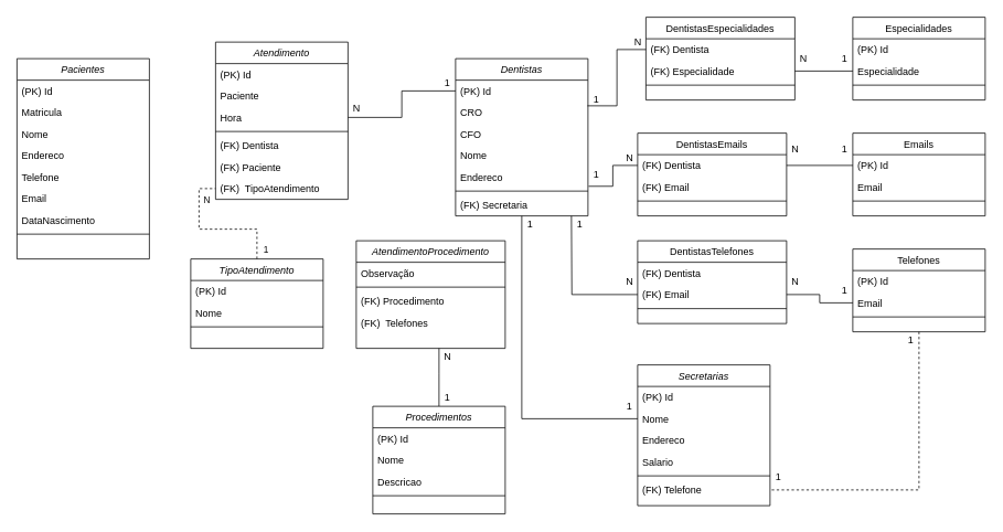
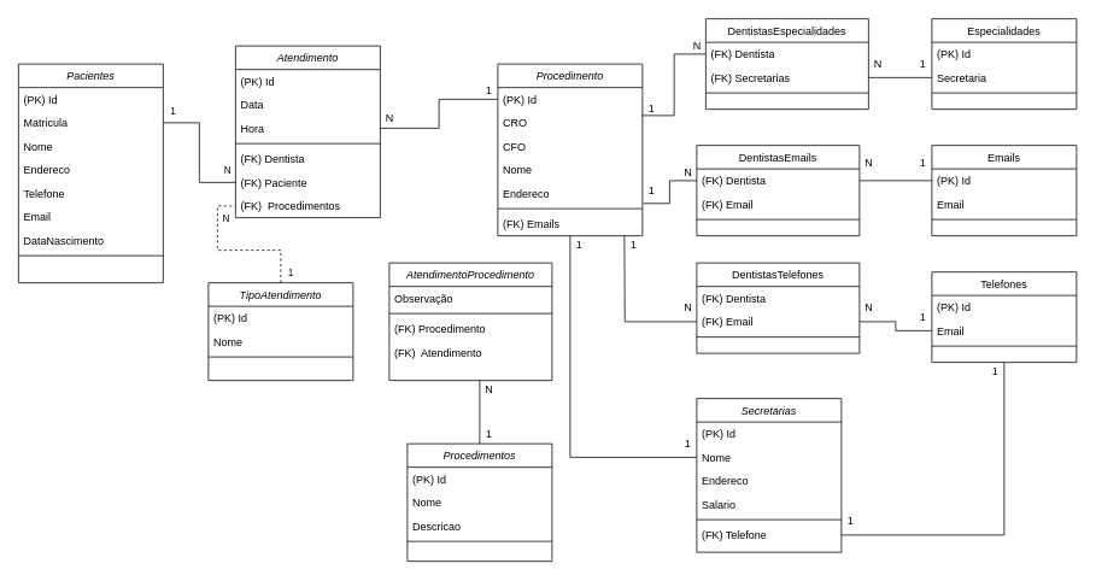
- <mxCell id="2" value="Dentistas" style="swimlane;fontStyle=2;align=center;verticalAlign=top;childLayout=stackLayout;horizontal=1;startSize=26;horizontalStack=0;resizeParent=1;resizeLast=0;collapsible=1;marginBottom=0;rounded=0;shadow=0;strokeWidth=1;" parent="1" vertex="1"><mxGeometry x="550" y="70" width="160" height="190" as="geometry"><mxRectangle x="230" y="140" width="160" height="26" as="alternateBounds" /></mxGeometry></mxCell>
+ <mxCell id="2" value="Procedimento" style="swimlane;fontStyle=2;align=center;verticalAlign=top;childLayout=stackLayout;horizontal=1;startSize=26;horizontalStack=0;resizeParent=1;resizeLast=0;collapsible=1;marginBottom=0;rounded=0;shadow=0;strokeWidth=1;" parent="1" vertex="1"><mxGeometry x="550" y="70" width="160" height="190" as="geometry"><mxRectangle x="230" y="140" width="160" height="26" as="alternateBounds" /></mxGeometry></mxCell>
- <mxCell id="16" value="(FK) Especialidade" style="text;align=left;verticalAlign=top;spacingLeft=4;spacingRight=4;overflow=hidden;rotatable=0;points=[[0,0.5],[1,0.5]];portConstraint=eastwest;rounded=0;shadow=0;html=0;" vertex="1" parent="14"><mxGeometry y="52" width="180" height="26" as="geometry" /></mxCell>
+ <mxCell id="16" value="(FK) Secretarias" style="text;align=left;verticalAlign=top;spacingLeft=4;spacingRight=4;overflow=hidden;rotatable=0;points=[[0,0.5],[1,0.5]];portConstraint=eastwest;rounded=0;shadow=0;html=0;" vertex="1" parent="14"><mxGeometry y="52" width="180" height="26" as="geometry" /></mxCell>
- <mxCell id="12" value="Especialidade" style="text;align=left;verticalAlign=top;spacingLeft=4;spacingRight=4;overflow=hidden;rotatable=0;points=[[0,0.5],[1,0.5]];portConstraint=eastwest;rounded=0;shadow=0;html=0;" parent="10" vertex="1"><mxGeometry y="52" width="160" height="26" as="geometry" /></mxCell>
+ <mxCell id="12" value="Secretaria" style="text;align=left;verticalAlign=top;spacingLeft=4;spacingRight=4;overflow=hidden;rotatable=0;points=[[0,0.5],[1,0.5]];portConstraint=eastwest;rounded=0;shadow=0;html=0;" parent="10" vertex="1"><mxGeometry y="52" width="160" height="26" as="geometry" /></mxCell>
- <mxCell id="65" value="Paciente" style="text;align=left;verticalAlign=top;spacingLeft=4;spacingRight=4;overflow=hidden;rotatable=0;points=[[0,0.5],[1,0.5]];portConstraint=eastwest;rounded=0;shadow=0;html=0;" vertex="1" parent="63"><mxGeometry y="52" width="160" height="26" as="geometry" /></mxCell>
+ <mxCell id="65" value="Data" style="text;align=left;verticalAlign=top;spacingLeft=4;spacingRight=4;overflow=hidden;rotatable=0;points=[[0,0.5],[1,0.5]];portConstraint=eastwest;rounded=0;shadow=0;html=0;" vertex="1" parent="63"><mxGeometry y="52" width="160" height="26" as="geometry" /></mxCell>
+ <mxCell id="72" style="edgeStyle=orthogonalEdgeStyle;rounded=0;orthogonalLoop=1;jettySize=auto;html=1;entryX=0;entryY=0.5;entryDx=0;entryDy=0;endArrow=none;endFill=0;" edge="1" parent="1" source="51" target="69"><mxGeometry relative="1" as="geometry" /></mxCell>
+ <mxCell id="73" value="1" style="edgeLabel;html=1;align=center;verticalAlign=middle;resizable=0;points=[];" vertex="1" connectable="0" parent="72"><mxGeometry x="-0.225" relative="1" as="geometry"><mxPoint x="-30" y="-31" as="offset" /></mxGeometry></mxCell>
+ <mxCell id="74" value="N" style="edgeLabel;html=1;align=center;verticalAlign=middle;resizable=0;points=[];" vertex="1" connectable="0" parent="72"><mxGeometry x="0.254" relative="1" as="geometry"><mxPoint x="30" as="offset" /></mxGeometry></mxCell>
- <mxCell id="70" value="(FK)  TipoAtendimento" style="text;align=left;verticalAlign=top;spacingLeft=4;spacingRight=4;overflow=hidden;rotatable=0;points=[[0,0.5],[1,0.5]];portConstraint=eastwest;rounded=0;shadow=0;html=0;" vertex="1" parent="63"><mxGeometry y="164" width="160" height="26" as="geometry" /></mxCell>
+ <mxCell id="70" value="(FK)  Procedimentos" style="text;align=left;verticalAlign=top;spacingLeft=4;spacingRight=4;overflow=hidden;rotatable=0;points=[[0,0.5],[1,0.5]];portConstraint=eastwest;rounded=0;shadow=0;html=0;" vertex="1" parent="63"><mxGeometry y="164" width="160" height="26" as="geometry" /></mxCell>
- <mxCell id="9" value="(FK) Secretaria" style="text;align=left;verticalAlign=top;spacingLeft=4;spacingRight=4;overflow=hidden;rotatable=0;points=[[0,0.5],[1,0.5]];portConstraint=eastwest;rounded=0;shadow=0;html=0;" vertex="1" parent="2"><mxGeometry y="164" width="160" height="26" as="geometry" /></mxCell>
+ <mxCell id="9" value="(FK) Emails" style="text;align=left;verticalAlign=top;spacingLeft=4;spacingRight=4;overflow=hidden;rotatable=0;points=[[0,0.5],[1,0.5]];portConstraint=eastwest;rounded=0;shadow=0;html=0;" vertex="1" parent="2"><mxGeometry y="164" width="160" height="26" as="geometry" /></mxCell>
- <mxCell id="62" value="(FK)  Telefones" style="text;align=left;verticalAlign=top;spacingLeft=4;spacingRight=4;overflow=hidden;rotatable=0;points=[[0,0.5],[1,0.5]];portConstraint=eastwest;rounded=0;shadow=0;html=0;" vertex="1" parent="58"><mxGeometry y="86" width="180" height="26" as="geometry" /></mxCell>
+ <mxCell id="62" value="(FK)  Atendimento" style="text;align=left;verticalAlign=top;spacingLeft=4;spacingRight=4;overflow=hidden;rotatable=0;points=[[0,0.5],[1,0.5]];portConstraint=eastwest;rounded=0;shadow=0;html=0;" vertex="1" parent="58"><mxGeometry y="86" width="180" height="26" as="geometry" /></mxCell>
- <mxCell id="30" style="edgeStyle=orthogonalEdgeStyle;rounded=0;orthogonalLoop=1;jettySize=auto;html=1;endArrow=none;endFill=0;dashed=1;" edge="1" parent="1" source="31" target="47"><mxGeometry relative="1" as="geometry" /></mxCell>
+ <mxCell id="30" style="edgeStyle=orthogonalEdgeStyle;rounded=0;orthogonalLoop=1;jettySize=auto;html=1;endArrow=none;endFill=0;" edge="1" parent="1" source="31" target="47"><mxGeometry relative="1" as="geometry" /></mxCell>
